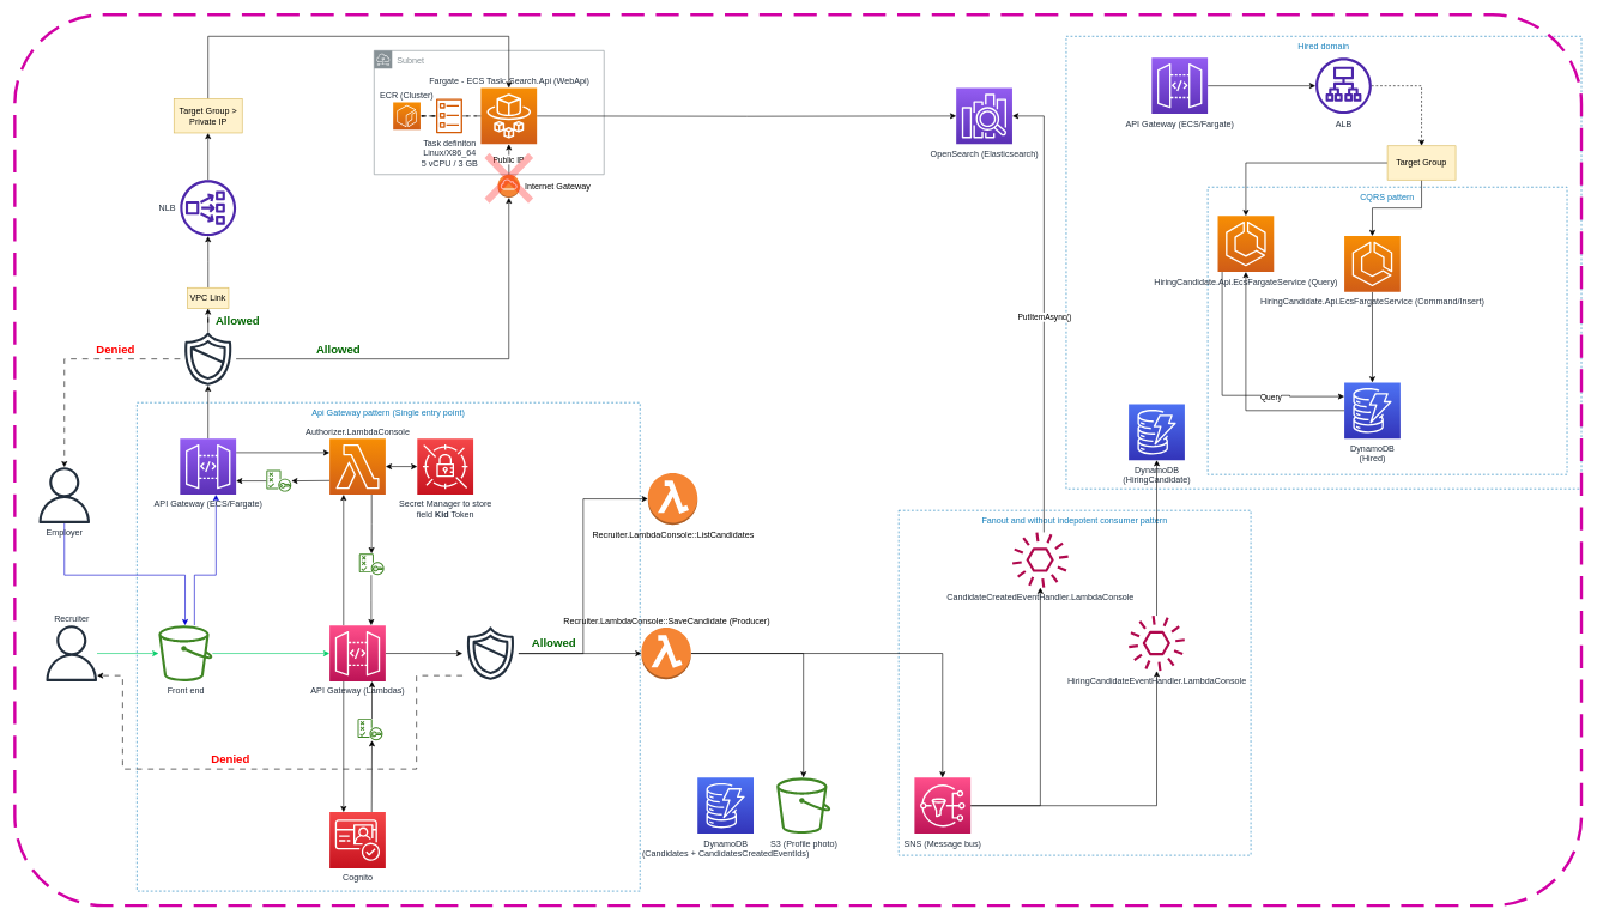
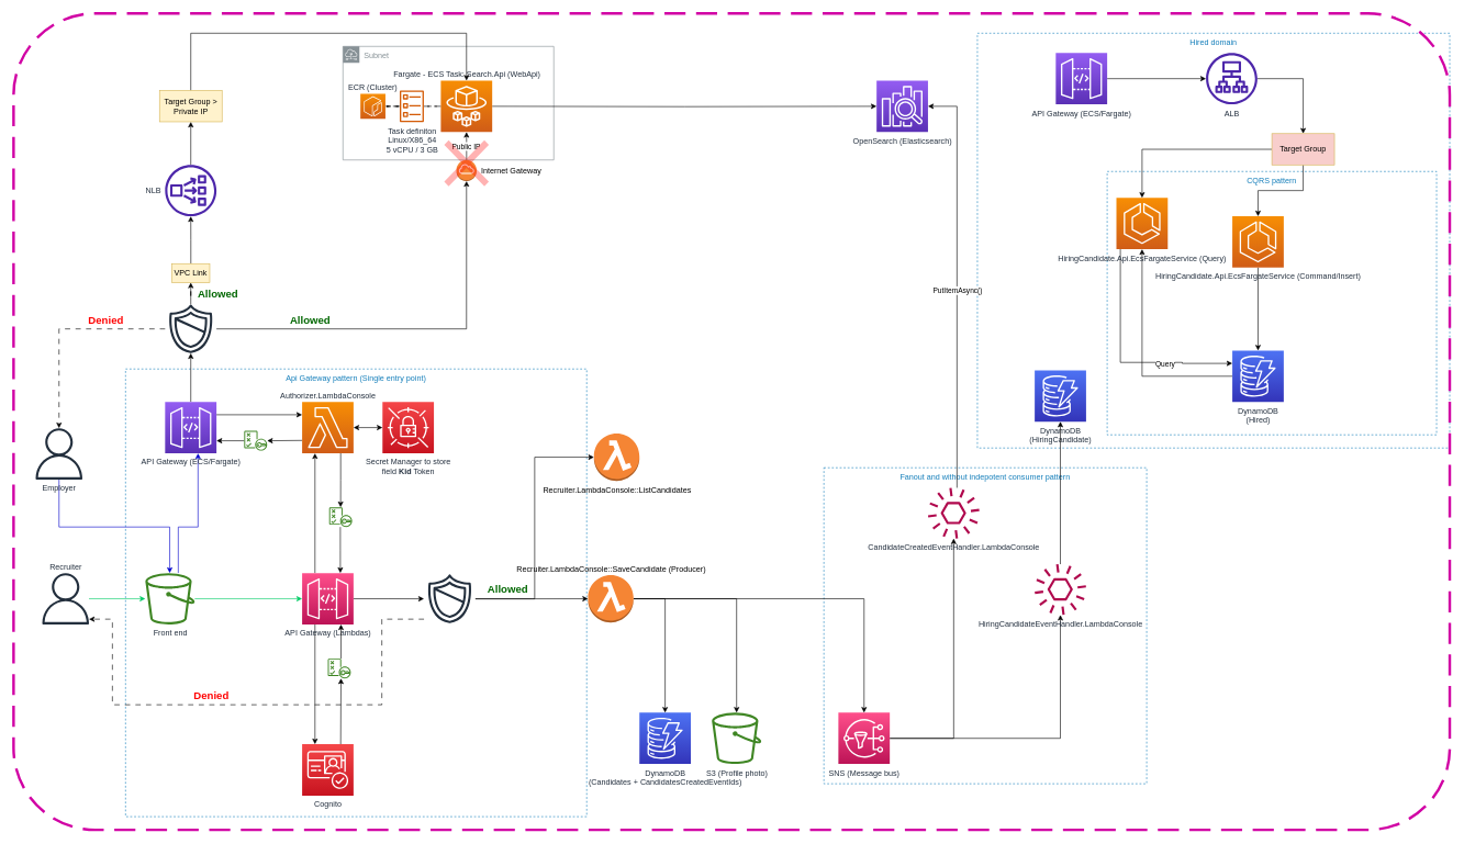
- <mxCell id="89" style="edgeStyle=orthogonalEdgeStyle;rounded=0;orthogonalLoop=1;jettySize=auto;html=1;entryX=0.5;entryY=0;entryDx=0;entryDy=0;dashed=1;" edge="1" parent="1" source="90" target="93"><mxGeometry relative="1" as="geometry" /></mxCell>
+ <mxCell id="89" style="edgeStyle=orthogonalEdgeStyle;rounded=0;orthogonalLoop=1;jettySize=auto;html=1;entryX=0.5;entryY=0;entryDx=0;entryDy=0;" edge="1" parent="1" source="90" target="93"><mxGeometry relative="1" as="geometry" /></mxCell>
- <mxCell id="93" value="Target Group" style="rounded=0;whiteSpace=wrap;html=1;fillColor=#fff2cc;strokeColor=#d6b656;" vertex="1" parent="1"><mxGeometry x="1930" y="202.5" width="95" height="47.5" as="geometry" /></mxCell>
+ <mxCell id="93" value="Target Group" style="rounded=0;whiteSpace=wrap;html=1;fillColor=#f8cecc;strokeColor=#d6b656;" vertex="1" parent="1"><mxGeometry x="1930" y="202.5" width="95" height="47.5" as="geometry" /></mxCell>
+ <mxCell id="14" style="edgeStyle=orthogonalEdgeStyle;rounded=0;orthogonalLoop=1;jettySize=auto;html=1;" parent="1" source="17" target="26" edge="1"><mxGeometry relative="1" as="geometry" /></mxCell>
